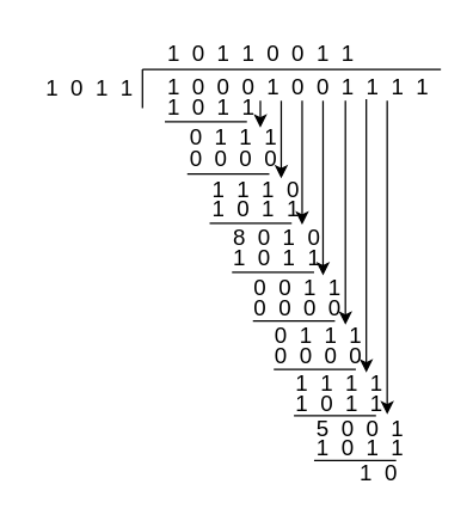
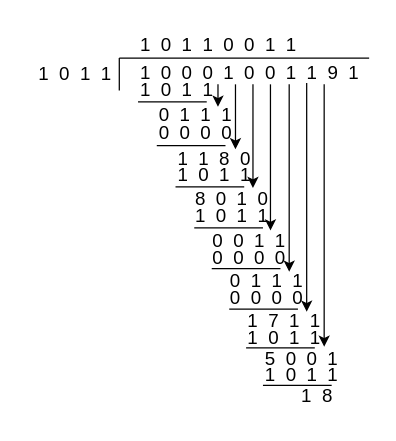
- <mxCell id="3" value="&lt;span style=&quot;font-family: Calibri, sans-serif;&quot;&gt;&lt;font style=&quot;font-size: 15px;&quot;&gt;1&amp;nbsp; 0&amp;nbsp; 0&amp;nbsp; 0&amp;nbsp; 1&amp;nbsp; 0&amp;nbsp; 0&amp;nbsp; 1&amp;nbsp; 1&amp;nbsp; 1&amp;nbsp; 1&lt;/font&gt;&lt;/span&gt;" style="text;html=1;align=left;verticalAlign=middle;resizable=0;points=[];autosize=1;strokeColor=none;fillColor=none;" vertex="1" parent="1"><mxGeometry x="110" y="42" width="170" height="30" as="geometry" /></mxCell>
+ <mxCell id="3" value="&lt;span style=&quot;font-family: Calibri, sans-serif;&quot;&gt;&lt;font style=&quot;font-size: 15px;&quot;&gt;1&amp;nbsp; 0&amp;nbsp; 0&amp;nbsp; 0&amp;nbsp; 1&amp;nbsp; 0&amp;nbsp; 0&amp;nbsp; 1&amp;nbsp; 1&amp;nbsp; 9&amp;nbsp; 1&lt;/font&gt;&lt;/span&gt;" style="text;html=1;align=left;verticalAlign=middle;resizable=0;points=[];autosize=1;strokeColor=none;fillColor=none;" vertex="1" parent="1"><mxGeometry x="110" y="42" width="170" height="30" as="geometry" /></mxCell>
- <mxCell id="10" value="&lt;span style=&quot;font-family: Calibri, sans-serif;&quot;&gt;&lt;font style=&quot;font-size: 15px;&quot;&gt;1&amp;nbsp; 1&amp;nbsp; 1&amp;nbsp; 0&lt;/font&gt;&lt;/span&gt;" style="text;html=1;align=left;verticalAlign=middle;resizable=0;points=[];autosize=1;strokeColor=none;fillColor=none;strokeWidth=1;" vertex="1" parent="1"><mxGeometry x="140" y="111" width="70" height="30" as="geometry" /></mxCell>
+ <mxCell id="10" value="&lt;span style=&quot;font-family: Calibri, sans-serif;&quot;&gt;&lt;font style=&quot;font-size: 15px;&quot;&gt;1&amp;nbsp; 1&amp;nbsp; 8&amp;nbsp; 0&lt;/font&gt;&lt;/span&gt;" style="text;html=1;align=left;verticalAlign=middle;resizable=0;points=[];autosize=1;strokeColor=none;fillColor=none;strokeWidth=1;" vertex="1" parent="1"><mxGeometry x="140" y="111" width="70" height="30" as="geometry" /></mxCell>
- <mxCell id="24" value="&lt;span style=&quot;font-family: Calibri, sans-serif;&quot;&gt;&lt;font style=&quot;font-size: 15px;&quot;&gt;1&amp;nbsp; 1&amp;nbsp; 1&amp;nbsp; 1&lt;/font&gt;&lt;/span&gt;" style="text;html=1;align=left;verticalAlign=middle;resizable=0;points=[];autosize=1;strokeColor=none;fillColor=none;" vertex="1" parent="1"><mxGeometry x="196" y="241" width="70" height="30" as="geometry" /></mxCell>
+ <mxCell id="24" value="&lt;span style=&quot;font-family: Calibri, sans-serif;&quot;&gt;&lt;font style=&quot;font-size: 15px;&quot;&gt;1&amp;nbsp; 7&amp;nbsp; 1&amp;nbsp; 1&lt;/font&gt;&lt;/span&gt;" style="text;html=1;align=left;verticalAlign=middle;resizable=0;points=[];autosize=1;strokeColor=none;fillColor=none;" vertex="1" parent="1"><mxGeometry x="196" y="241" width="70" height="30" as="geometry" /></mxCell>
- <mxCell id="30" value="&lt;span style=&quot;font-family: Calibri, sans-serif;&quot;&gt;&lt;font style=&quot;font-size: 15px;&quot;&gt;1&amp;nbsp; 0&lt;/font&gt;&lt;/span&gt;" style="text;html=1;align=left;verticalAlign=middle;resizable=0;points=[];autosize=1;strokeColor=none;fillColor=none;" vertex="1" parent="1"><mxGeometry x="239" y="301" width="50" height="30" as="geometry" /></mxCell>
+ <mxCell id="30" value="&lt;span style=&quot;font-family: Calibri, sans-serif;&quot;&gt;&lt;font style=&quot;font-size: 15px;&quot;&gt;1&amp;nbsp; 8&lt;/font&gt;&lt;/span&gt;" style="text;html=1;align=left;verticalAlign=middle;resizable=0;points=[];autosize=1;strokeColor=none;fillColor=none;" vertex="1" parent="1"><mxGeometry x="239" y="301" width="50" height="30" as="geometry" /></mxCell>
